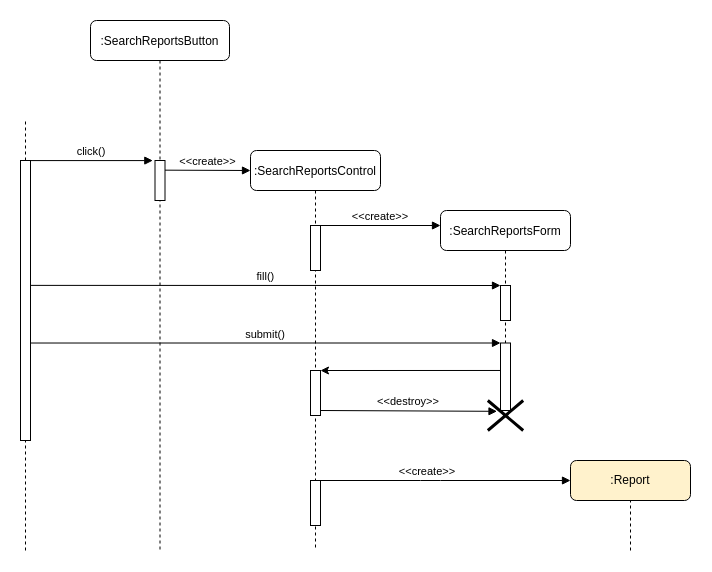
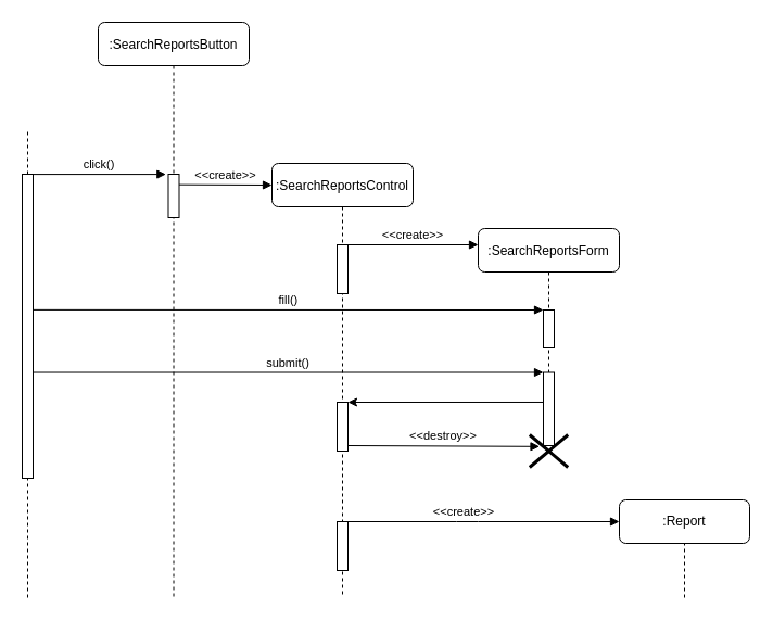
- <mxCell id="22" value=":Report" style="rounded=1;whiteSpace=wrap;html=1;fillColor=#fff2cc;" vertex="1" parent="1"><mxGeometry x="570" y="460" width="120" height="40" as="geometry" /></mxCell>
+ <mxCell id="22" value=":Report" style="rounded=1;whiteSpace=wrap;html=1;" vertex="1" parent="1"><mxGeometry x="570" y="460" width="120" height="40" as="geometry" /></mxCell>
